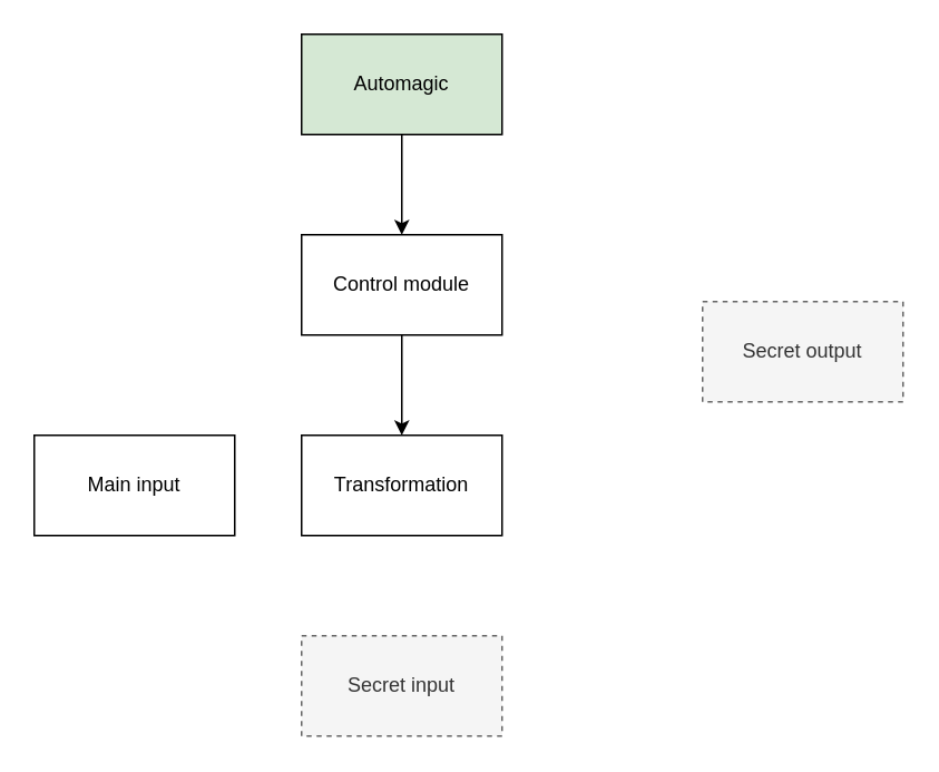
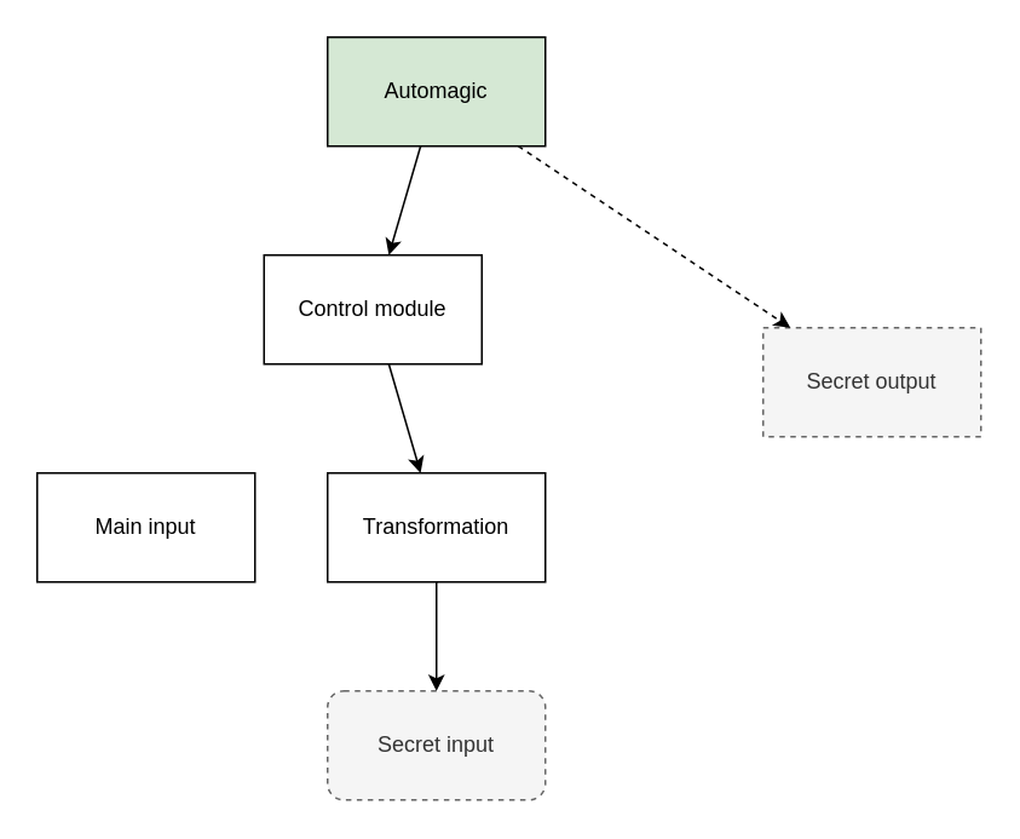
+ <mxCell id="7" value="" style="endArrow=classic;html=1;dashed=1;" edge="1" parent="1" source="8" target="5"><mxGeometry width="50" height="50" relative="1" as="geometry"><mxPoint x="250" y="210" as="sourcePoint" /><mxPoint x="250" y="270" as="targetPoint" /></mxGeometry></mxCell>
- <mxCell id="2" value="Control module" style="rounded=0;whiteSpace=wrap;html=1;" vertex="1" parent="1"><mxGeometry x="180" y="140" width="120" height="60" as="geometry" /></mxCell>
+ <mxCell id="2" value="Control module" style="rounded=0;whiteSpace=wrap;html=1;" vertex="1" parent="1"><mxGeometry x="145" y="140" width="120" height="60" as="geometry" /></mxCell>
+ <mxCell id="11" value="" style="endArrow=classic;html=1;" edge="1" parent="1" source="3" target="10"><mxGeometry width="50" height="50" relative="1" as="geometry"><mxPoint x="440" y="340" as="sourcePoint" /><mxPoint x="440" y="400" as="targetPoint" /></mxGeometry></mxCell>
- <mxCell id="10" value="Secret input" style="rounded=0;whiteSpace=wrap;html=1;fillColor=#f5f5f5;strokeColor=#666666;fontColor=#333333;dashed=1;" vertex="1" parent="1"><mxGeometry x="180" y="380" width="120" height="60" as="geometry" /></mxCell>
+ <mxCell id="10" value="Secret input" style="whiteSpace=wrap;html=1;fillColor=#f5f5f5;strokeColor=#666666;fontColor=#333333;dashed=1;rounded=1;" vertex="1" parent="1"><mxGeometry x="180" y="380" width="120" height="60" as="geometry" /></mxCell>
